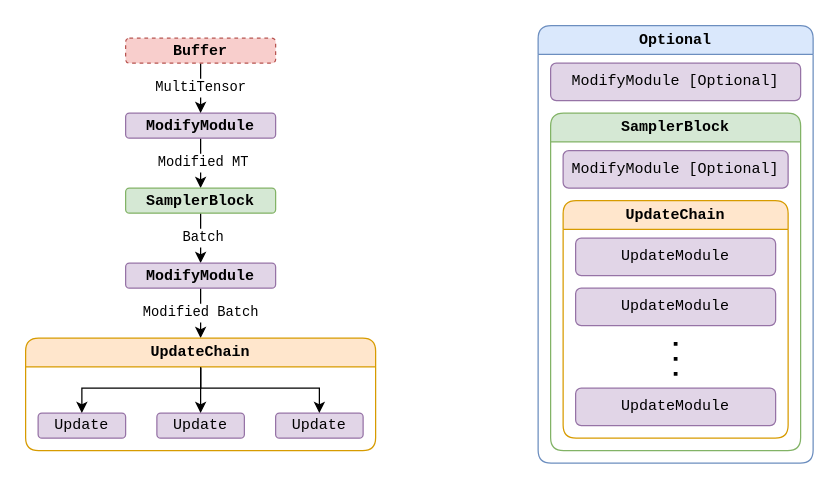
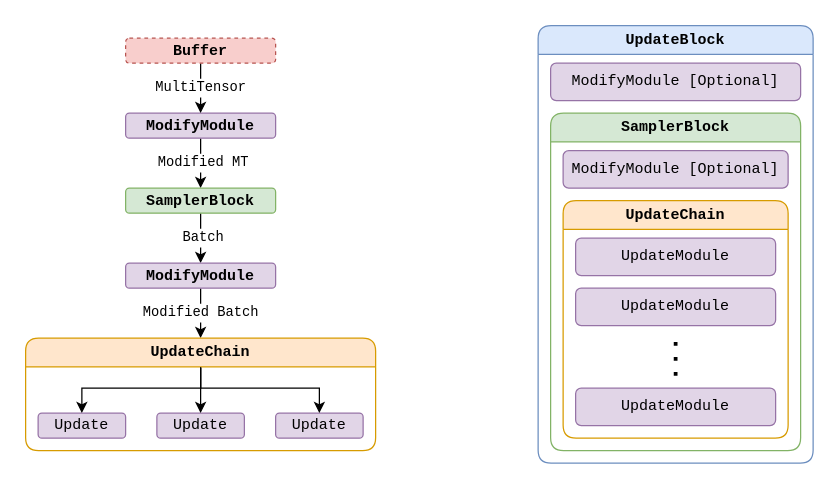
- <mxCell id="2" value="Optional" style="swimlane;whiteSpace=wrap;html=1;rounded=1;fontFamily=Courier New;dropTarget=1;collapsible=0;fillColor=#dae8fc;strokeColor=#6c8ebf;" vertex="1" parent="1"><mxGeometry x="430" y="20" width="220" height="350" as="geometry" /></mxCell>
+ <mxCell id="2" value="UpdateBlock" style="swimlane;whiteSpace=wrap;html=1;rounded=1;fontFamily=Courier New;dropTarget=1;collapsible=0;fillColor=#dae8fc;strokeColor=#6c8ebf;" vertex="1" parent="1"><mxGeometry x="430" y="20" width="220" height="350" as="geometry" /></mxCell>
